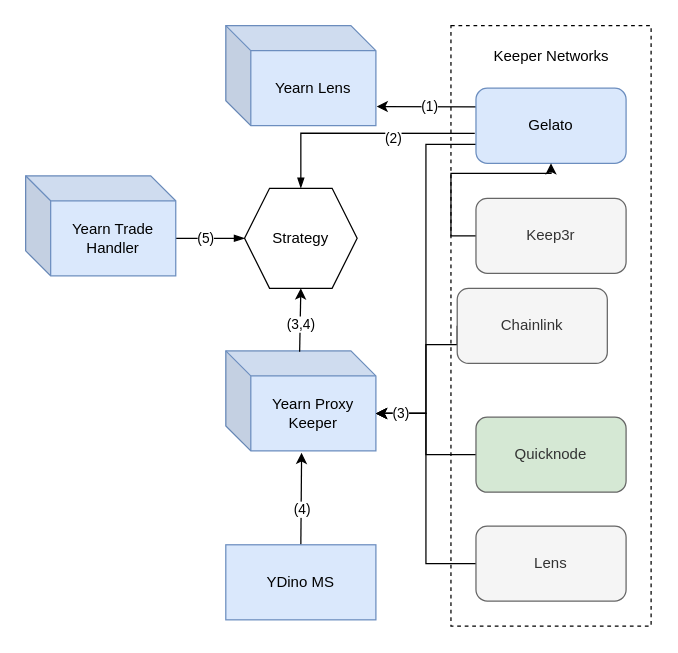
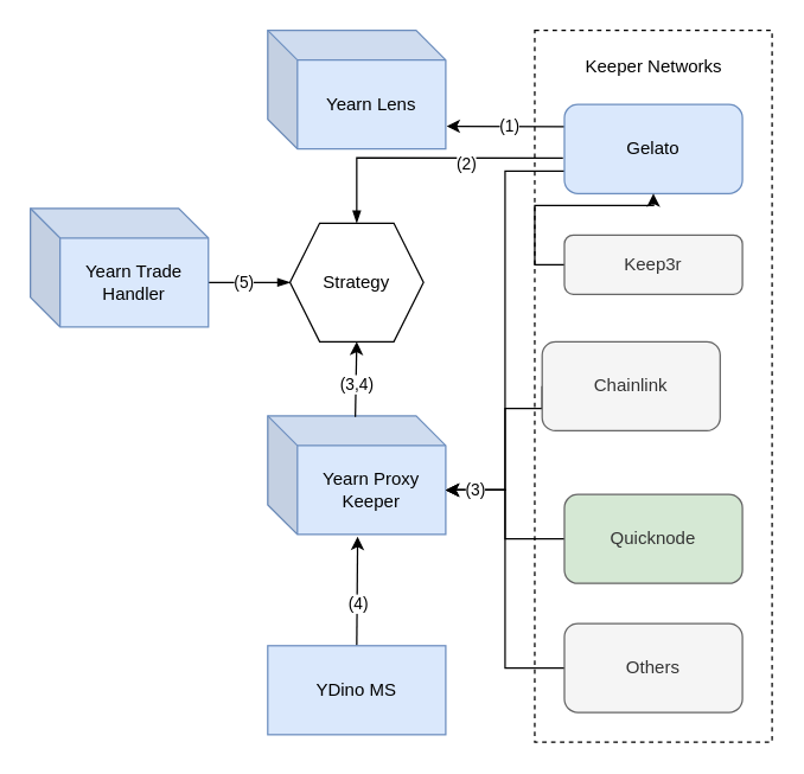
- <mxCell id="15" value="Keep3r" style="rounded=1;whiteSpace=wrap;html=1;fillColor=#f5f5f5;fontColor=#333333;strokeColor=#666666;" vertex="1" parent="1"><mxGeometry x="380" y="158" width="120" height="60" as="geometry" /></mxCell>
+ <mxCell id="15" value="Keep3r" style="rounded=1;whiteSpace=wrap;html=1;fillColor=#f5f5f5;fontColor=#333333;strokeColor=#666666;" vertex="1" parent="1"><mxGeometry x="380" y="158" width="120" height="40" as="geometry" /></mxCell>
- <mxCell id="22" value="Lens" style="rounded=1;whiteSpace=wrap;html=1;fillColor=#f5f5f5;fontColor=#333333;strokeColor=#666666;" vertex="1" parent="1"><mxGeometry x="380" y="420" width="120" height="60" as="geometry" /></mxCell>
+ <mxCell id="22" value="Others" style="rounded=1;whiteSpace=wrap;html=1;fillColor=#f5f5f5;fontColor=#333333;strokeColor=#666666;" vertex="1" parent="1"><mxGeometry x="380" y="420" width="120" height="60" as="geometry" /></mxCell>
